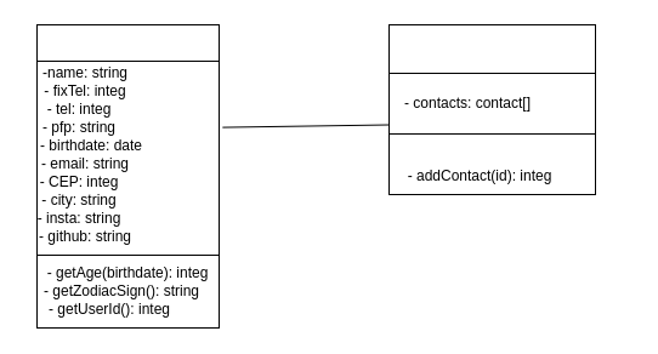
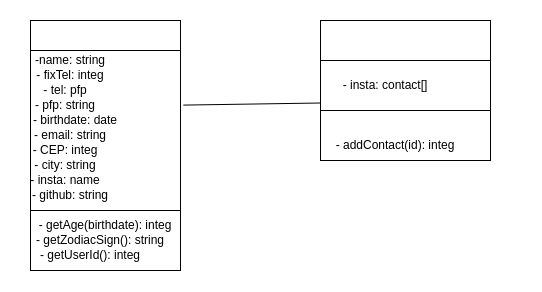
- <mxCell id="25" value="- contacts: contact[]" style="text;html=1;strokeColor=none;fillColor=none;align=center;verticalAlign=middle;whiteSpace=wrap;rounded=0;" vertex="1" parent="21"><mxGeometry x="5" y="50" width="130" height="30" as="geometry" /></mxCell>
+ <mxCell id="25" value="- insta: contact[]" style="text;html=1;strokeColor=none;fillColor=none;align=center;verticalAlign=middle;whiteSpace=wrap;rounded=0;" vertex="1" parent="21"><mxGeometry x="5" y="50" width="130" height="30" as="geometry" /></mxCell>
- <mxCell id="8" value="- tel: integ" style="text;html=1;strokeColor=none;fillColor=none;align=center;verticalAlign=middle;whiteSpace=wrap;rounded=0;" vertex="1" parent="2"><mxGeometry x="-10" y="55" width="90" height="30" as="geometry" /></mxCell>
+ <mxCell id="8" value="- tel: pfp" style="text;html=1;strokeColor=none;fillColor=none;align=center;verticalAlign=middle;whiteSpace=wrap;rounded=0;" vertex="1" parent="2"><mxGeometry x="-10" y="55" width="90" height="30" as="geometry" /></mxCell>
- <mxCell id="14" value="- insta: string" style="text;html=1;strokeColor=none;fillColor=none;align=center;verticalAlign=middle;whiteSpace=wrap;rounded=0;" vertex="1" parent="2"><mxGeometry x="-10" y="145" width="90" height="30" as="geometry" /></mxCell>
+ <mxCell id="14" value="- insta: name" style="text;html=1;strokeColor=none;fillColor=none;align=center;verticalAlign=middle;whiteSpace=wrap;rounded=0;" vertex="1" parent="2"><mxGeometry x="-10" y="145" width="90" height="30" as="geometry" /></mxCell>
